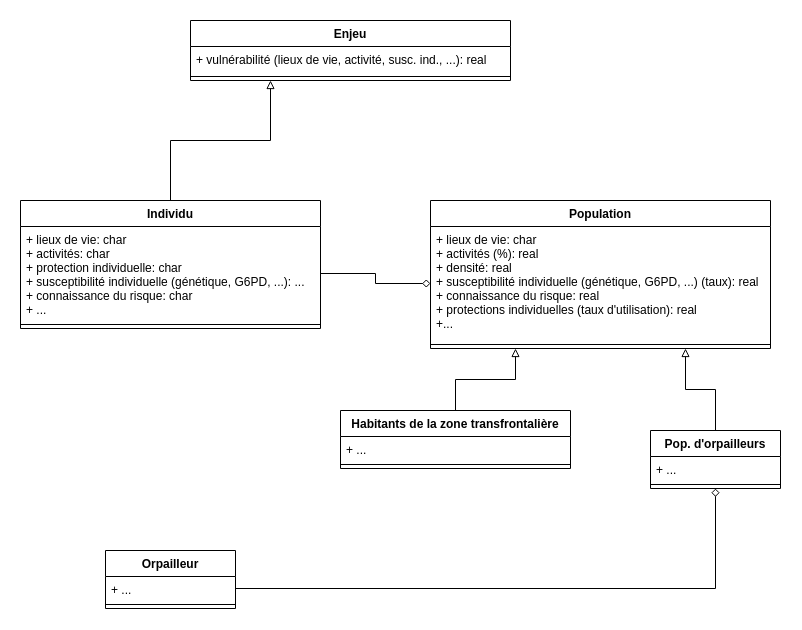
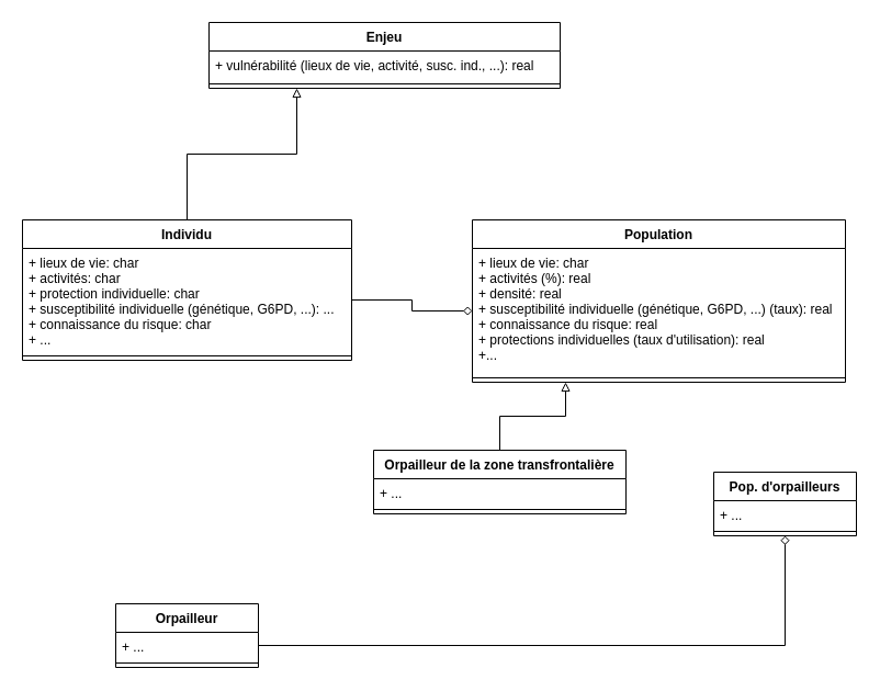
- <mxCell id="16" style="edgeStyle=orthogonalEdgeStyle;rounded=0;orthogonalLoop=1;jettySize=auto;html=1;exitX=0.5;exitY=0;exitDx=0;exitDy=0;entryX=0.75;entryY=1;entryDx=0;entryDy=0;endArrow=block;endFill=0;" edge="1" parent="1" source="17" target="9"><mxGeometry relative="1" as="geometry" /></mxCell>
- <mxCell id="13" value="Habitants de la zone transfrontalière" style="swimlane;fontStyle=1;align=center;verticalAlign=top;childLayout=stackLayout;horizontal=1;startSize=26;horizontalStack=0;resizeParent=1;resizeParentMax=0;resizeLast=0;collapsible=1;marginBottom=0;" vertex="1" parent="1"><mxGeometry x="340" y="410" width="230" height="58" as="geometry" /></mxCell>
+ <mxCell id="13" value="Orpailleur de la zone transfrontalière" style="swimlane;fontStyle=1;align=center;verticalAlign=top;childLayout=stackLayout;horizontal=1;startSize=26;horizontalStack=0;resizeParent=1;resizeParentMax=0;resizeLast=0;collapsible=1;marginBottom=0;" vertex="1" parent="1"><mxGeometry x="340" y="410" width="230" height="58" as="geometry" /></mxCell>
